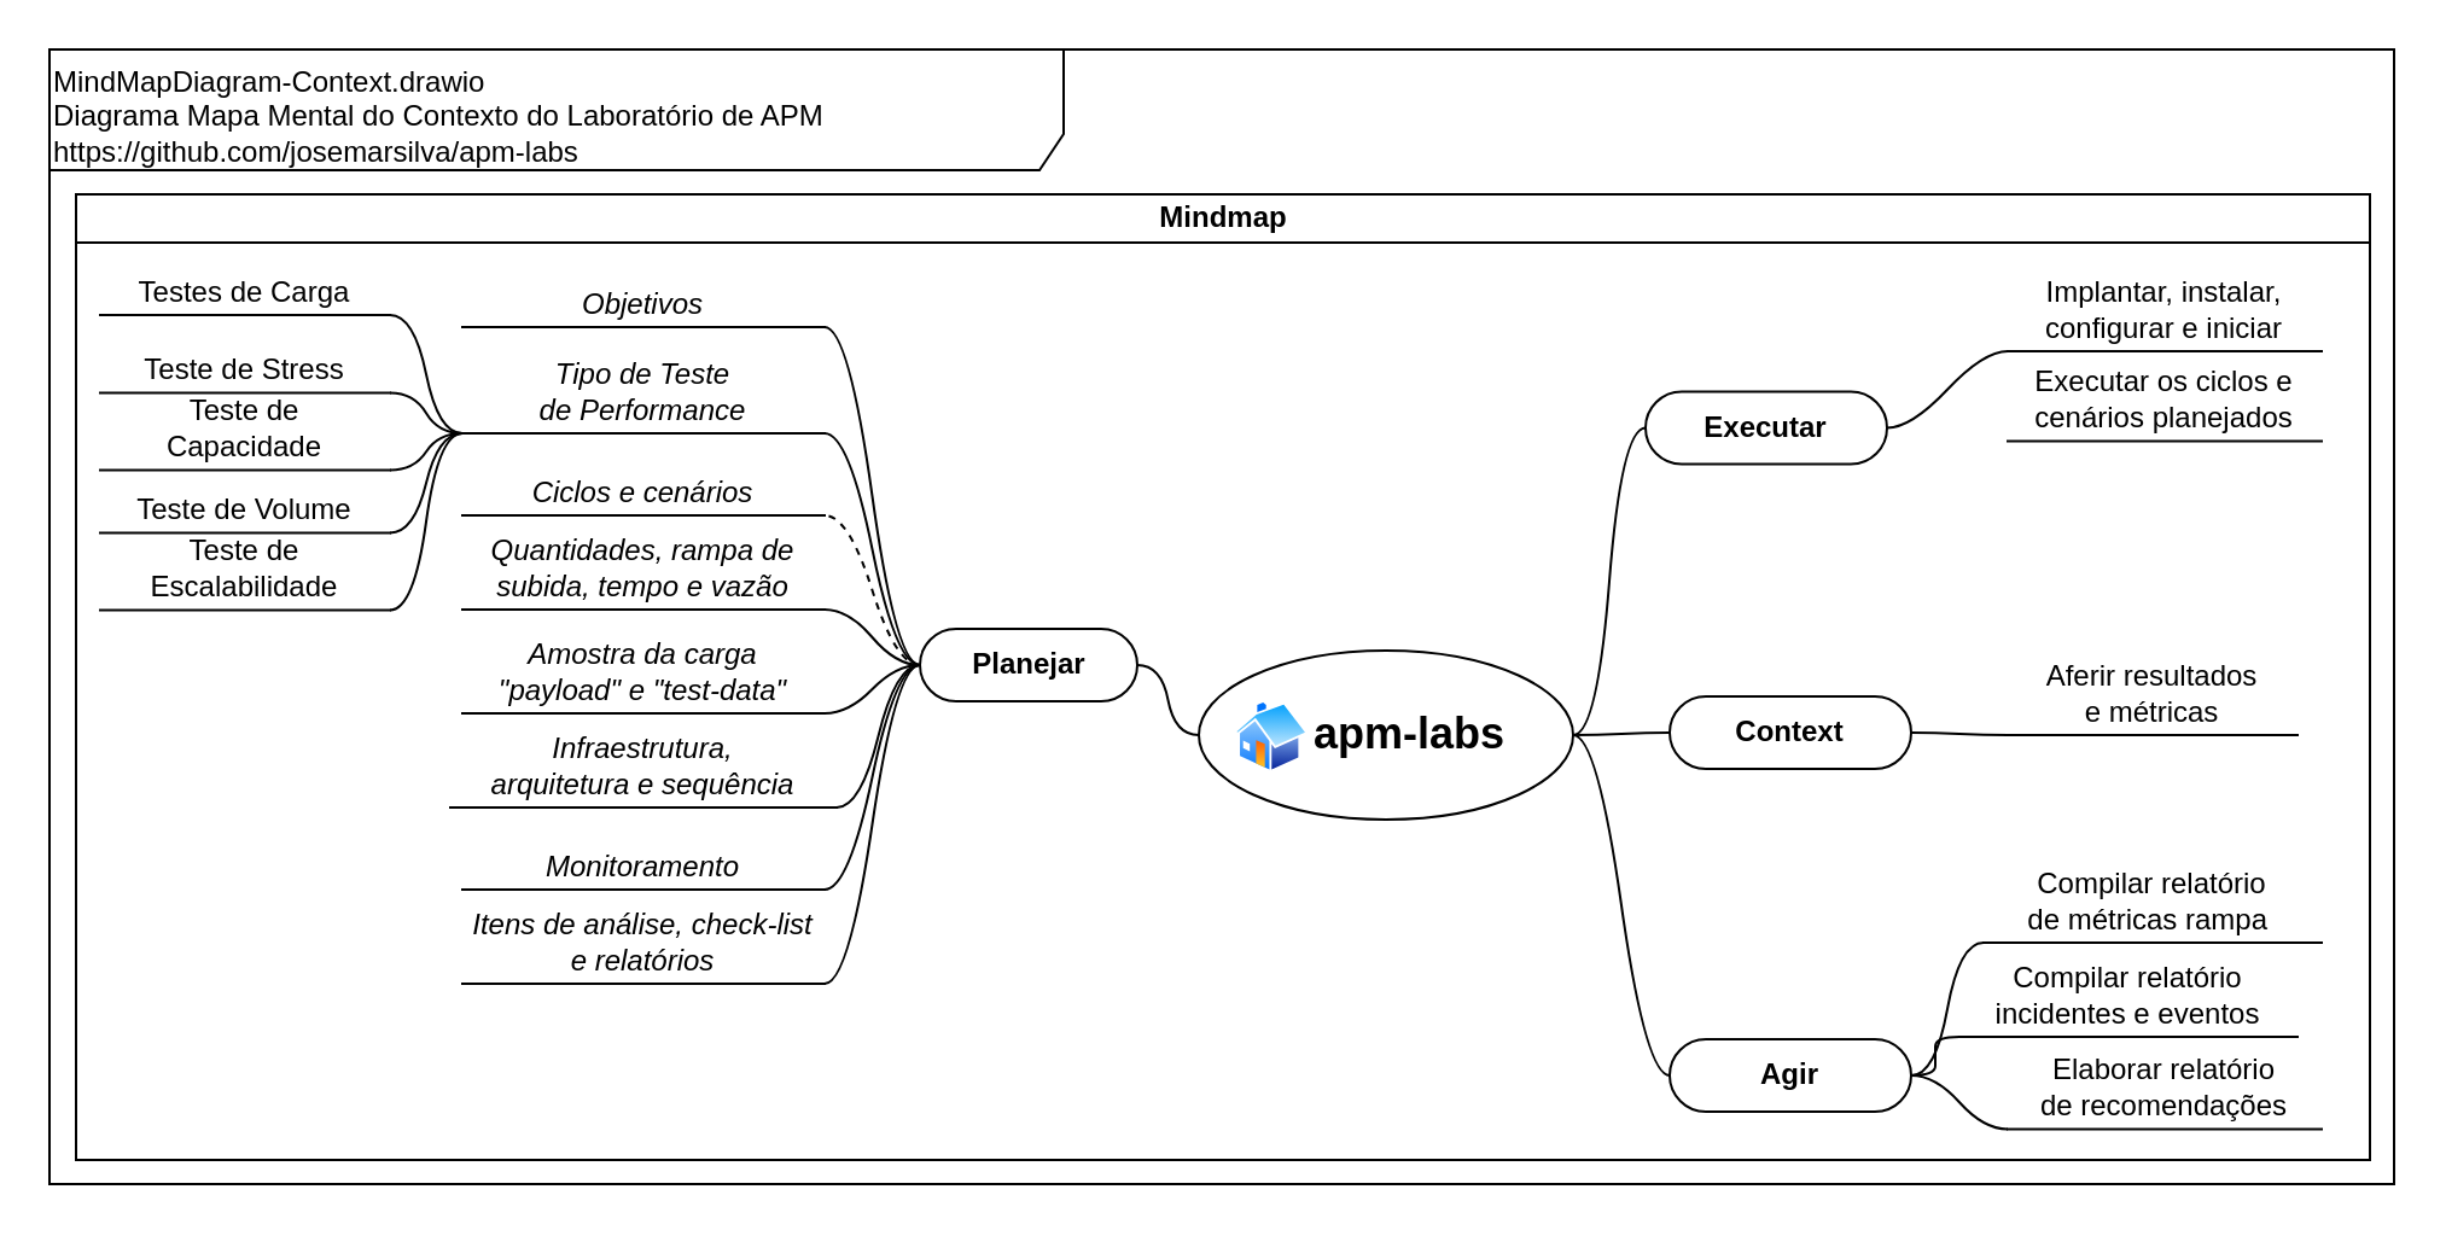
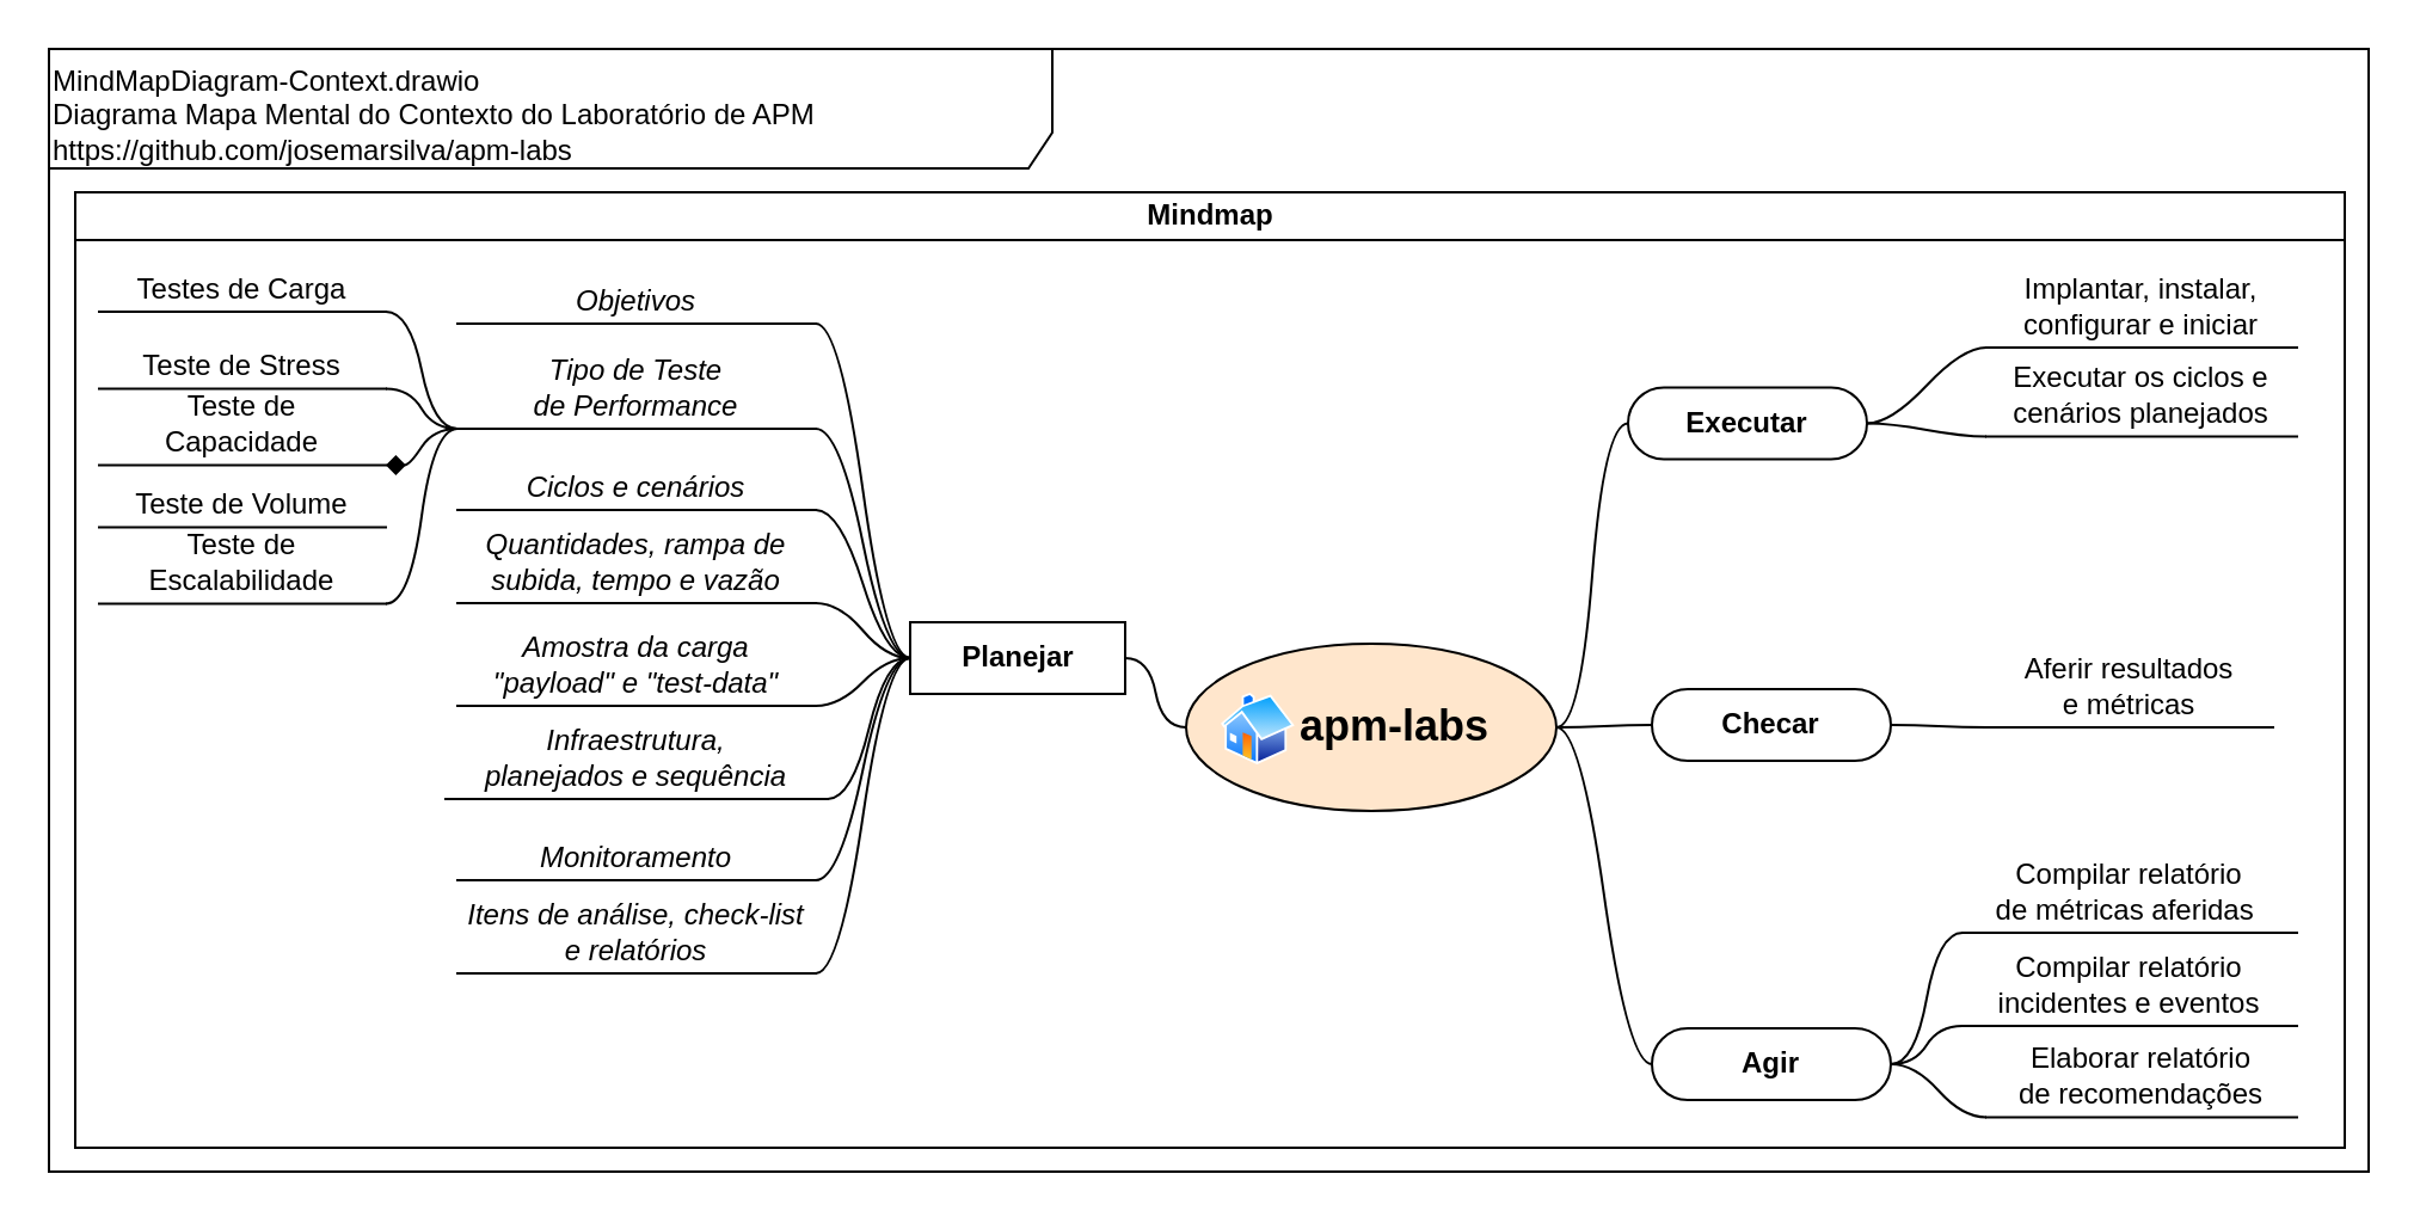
+ <mxCell id="11" value="" style="edgeStyle=entityRelationEdgeStyle;startArrow=none;endArrow=none;segment=10;curved=1;exitX=1;exitY=0.5;exitDx=0;exitDy=0;entryX=0;entryY=1;entryDx=0;entryDy=0;" parent="1" source="7" target="31" edge="1"><mxGeometry relative="1" as="geometry"><mxPoint x="821" y="162.75" as="sourcePoint" /><mxPoint x="831" y="185.75" as="targetPoint" /></mxGeometry></mxCell>
- <mxCell id="39" value="" style="edgeStyle=entityRelationEdgeStyle;startArrow=none;endArrow=none;segment=10;curved=1;entryX=1;entryY=1;entryDx=0;entryDy=0;exitX=0;exitY=1;exitDx=0;exitDy=0;" parent="1" source="17" target="36" edge="1"><mxGeometry relative="1" as="geometry"><mxPoint x="191" y="179" as="sourcePoint" /><mxPoint x="351" y="461" as="targetPoint" /></mxGeometry></mxCell>
+ <mxCell id="39" value="" style="edgeStyle=entityRelationEdgeStyle;startArrow=none;endArrow=diamond;segment=10;curved=1;entryX=1;entryY=1;entryDx=0;entryDy=0;exitX=0;exitY=1;exitDx=0;exitDy=0;" parent="1" source="17" target="36" edge="1"><mxGeometry relative="1" as="geometry"><mxPoint x="191" y="179" as="sourcePoint" /><mxPoint x="351" y="461" as="targetPoint" /></mxGeometry></mxCell>
- <mxCell id="42" value="" style="edgeStyle=entityRelationEdgeStyle;startArrow=none;endArrow=none;segment=10;curved=1;exitX=0;exitY=1;exitDx=0;exitDy=0;entryX=1;entryY=1;entryDx=0;entryDy=0;" parent="1" source="17" target="40" edge="1"><mxGeometry relative="1" as="geometry"><mxPoint x="191" y="236.75" as="sourcePoint" /><mxPoint x="146" y="177" as="targetPoint" /></mxGeometry></mxCell>
- <mxCell id="20" value="" style="edgeStyle=entityRelationEdgeStyle;startArrow=none;endArrow=none;segment=10;curved=1;exitX=0;exitY=0.5;exitDx=0;exitDy=0;dashed=1;" parent="1" source="8" target="19" edge="1"><mxGeometry relative="1" as="geometry"><mxPoint x="431" y="290" as="sourcePoint" /></mxGeometry></mxCell>
+ <mxCell id="20" value="" style="edgeStyle=entityRelationEdgeStyle;startArrow=none;endArrow=none;segment=10;curved=1;exitX=0;exitY=0.5;exitDx=0;exitDy=0;" parent="1" source="8" target="19" edge="1"><mxGeometry relative="1" as="geometry"><mxPoint x="431" y="290" as="sourcePoint" /></mxGeometry></mxCell>
- <mxCell id="8" value="Planejar" style="whiteSpace=wrap;html=1;rounded=1;arcSize=50;align=center;verticalAlign=middle;strokeWidth=1;autosize=1;spacing=4;treeFolding=1;treeMoving=1;newEdgeStyle={&quot;edgeStyle&quot;:&quot;entityRelationEdgeStyle&quot;,&quot;startArrow&quot;:&quot;none&quot;,&quot;endArrow&quot;:&quot;none&quot;,&quot;segment&quot;:10,&quot;curved&quot;:1};fontStyle=1" parent="1" vertex="1"><mxGeometry x="380.5" y="260" width="90" height="30" as="geometry" /></mxCell>
+ <mxCell id="8" value="Planejar" style="whiteSpace=wrap;html=1;arcSize=50;align=center;verticalAlign=middle;strokeWidth=1;autosize=1;spacing=4;treeFolding=1;treeMoving=1;newEdgeStyle={&quot;edgeStyle&quot;:&quot;entityRelationEdgeStyle&quot;,&quot;startArrow&quot;:&quot;none&quot;,&quot;endArrow&quot;:&quot;none&quot;,&quot;segment&quot;:10,&quot;curved&quot;:1};fontStyle=1;rounded=0;" parent="1" vertex="1"><mxGeometry x="380.5" y="260" width="90" height="30" as="geometry" /></mxCell>
- <mxCell id="14" value="Context" style="whiteSpace=wrap;html=1;rounded=1;arcSize=50;align=center;verticalAlign=middle;strokeWidth=1;autosize=1;spacing=4;treeFolding=1;treeMoving=1;newEdgeStyle={&quot;edgeStyle&quot;:&quot;entityRelationEdgeStyle&quot;,&quot;startArrow&quot;:&quot;none&quot;,&quot;endArrow&quot;:&quot;none&quot;,&quot;segment&quot;:10,&quot;curved&quot;:1};fontStyle=1" parent="1" vertex="1"><mxGeometry x="691" y="288" width="100" height="30" as="geometry" /></mxCell>
+ <mxCell id="14" value="Checar" style="whiteSpace=wrap;html=1;rounded=1;arcSize=50;align=center;verticalAlign=middle;strokeWidth=1;autosize=1;spacing=4;treeFolding=1;treeMoving=1;newEdgeStyle={&quot;edgeStyle&quot;:&quot;entityRelationEdgeStyle&quot;,&quot;startArrow&quot;:&quot;none&quot;,&quot;endArrow&quot;:&quot;none&quot;,&quot;segment&quot;:10,&quot;curved&quot;:1};fontStyle=1" parent="1" vertex="1"><mxGeometry x="691" y="288" width="100" height="30" as="geometry" /></mxCell>
- <mxCell id="6" value="&amp;nbsp; &amp;nbsp; apm-labs" style="ellipse;whiteSpace=wrap;html=1;align=center;treeFolding=1;treeMoving=1;newEdgeStyle={&quot;edgeStyle&quot;:&quot;entityRelationEdgeStyle&quot;,&quot;startArrow&quot;:&quot;none&quot;,&quot;endArrow&quot;:&quot;none&quot;,&quot;segment&quot;:10,&quot;curved&quot;:1};fontStyle=1;fontSize=18;" parent="1" vertex="1"><mxGeometry x="496" y="269" width="155" height="70" as="geometry" /></mxCell>
+ <mxCell id="6" value="&amp;nbsp; &amp;nbsp; apm-labs" style="ellipse;whiteSpace=wrap;html=1;align=center;treeFolding=1;treeMoving=1;newEdgeStyle={&quot;edgeStyle&quot;:&quot;entityRelationEdgeStyle&quot;,&quot;startArrow&quot;:&quot;none&quot;,&quot;endArrow&quot;:&quot;none&quot;,&quot;segment&quot;:10,&quot;curved&quot;:1};fontStyle=1;fontSize=18;fillColor=#ffe6cc;" parent="1" vertex="1"><mxGeometry x="496" y="269" width="155" height="70" as="geometry" /></mxCell>
- <mxCell id="25" value="Infraestrutura, &lt;br&gt;arquitetura e sequência" style="whiteSpace=wrap;html=1;shape=partialRectangle;top=0;left=0;bottom=1;right=0;points=[[0,1],[1,1]];fillColor=none;align=center;verticalAlign=bottom;routingCenterY=0.5;snapToPoint=1;recursiveResize=0;autosize=1;treeFolding=1;treeMoving=1;newEdgeStyle={&quot;edgeStyle&quot;:&quot;entityRelationEdgeStyle&quot;,&quot;startArrow&quot;:&quot;none&quot;,&quot;endArrow&quot;:&quot;none&quot;,&quot;segment&quot;:10,&quot;curved&quot;:1};fontStyle=2" parent="1" vertex="1"><mxGeometry x="186" y="304" width="160" height="30" as="geometry" /></mxCell>
+ <mxCell id="25" value="Infraestrutura, &lt;br&gt;planejados e sequência" style="whiteSpace=wrap;html=1;shape=partialRectangle;top=0;left=0;bottom=1;right=0;points=[[0,1],[1,1]];fillColor=none;align=center;verticalAlign=bottom;routingCenterY=0.5;snapToPoint=1;recursiveResize=0;autosize=1;treeFolding=1;treeMoving=1;newEdgeStyle={&quot;edgeStyle&quot;:&quot;entityRelationEdgeStyle&quot;,&quot;startArrow&quot;:&quot;none&quot;,&quot;endArrow&quot;:&quot;none&quot;,&quot;segment&quot;:10,&quot;curved&quot;:1};fontStyle=2" parent="1" vertex="1"><mxGeometry x="186" y="304" width="160" height="30" as="geometry" /></mxCell>
- <mxCell id="44" value="Compilar relatório &lt;br&gt;de métricas rampa&amp;nbsp;" style="whiteSpace=wrap;html=1;shape=partialRectangle;top=0;left=0;bottom=1;right=0;points=[[0,1],[1,1]];fillColor=none;align=center;verticalAlign=bottom;routingCenterY=0.5;snapToPoint=1;recursiveResize=0;autosize=1;treeFolding=1;treeMoving=1;newEdgeStyle={&quot;edgeStyle&quot;:&quot;entityRelationEdgeStyle&quot;,&quot;startArrow&quot;:&quot;none&quot;,&quot;endArrow&quot;:&quot;none&quot;,&quot;segment&quot;:10,&quot;curved&quot;:1};" parent="1" vertex="1"><mxGeometry x="821" y="360" width="140" height="30" as="geometry" /></mxCell>
+ <mxCell id="44" value="Compilar relatório &lt;br&gt;de métricas aferidas&amp;nbsp;" style="whiteSpace=wrap;html=1;shape=partialRectangle;top=0;left=0;bottom=1;right=0;points=[[0,1],[1,1]];fillColor=none;align=center;verticalAlign=bottom;routingCenterY=0.5;snapToPoint=1;recursiveResize=0;autosize=1;treeFolding=1;treeMoving=1;newEdgeStyle={&quot;edgeStyle&quot;:&quot;entityRelationEdgeStyle&quot;,&quot;startArrow&quot;:&quot;none&quot;,&quot;endArrow&quot;:&quot;none&quot;,&quot;segment&quot;:10,&quot;curved&quot;:1};" parent="1" vertex="1"><mxGeometry x="821" y="360" width="140" height="30" as="geometry" /></mxCell>
- <mxCell id="48" value="Compilar relatório &lt;br&gt;incidentes e eventos" style="whiteSpace=wrap;html=1;shape=partialRectangle;top=0;left=0;bottom=1;right=0;points=[[0,1],[1,1]];fillColor=none;align=center;verticalAlign=bottom;routingCenterY=0.5;snapToPoint=1;recursiveResize=0;autosize=1;treeFolding=1;treeMoving=1;newEdgeStyle={&quot;edgeStyle&quot;:&quot;entityRelationEdgeStyle&quot;,&quot;startArrow&quot;:&quot;none&quot;,&quot;endArrow&quot;:&quot;none&quot;,&quot;segment&quot;:10,&quot;curved&quot;:1};" parent="1" vertex="1"><mxGeometry x="811" y="399" width="140" height="30" as="geometry" /></mxCell>
+ <mxCell id="48" value="Compilar relatório &lt;br&gt;incidentes e eventos" style="whiteSpace=wrap;html=1;shape=partialRectangle;top=0;left=0;bottom=1;right=0;points=[[0,1],[1,1]];fillColor=none;align=center;verticalAlign=bottom;routingCenterY=0.5;snapToPoint=1;recursiveResize=0;autosize=1;treeFolding=1;treeMoving=1;newEdgeStyle={&quot;edgeStyle&quot;:&quot;entityRelationEdgeStyle&quot;,&quot;startArrow&quot;:&quot;none&quot;,&quot;endArrow&quot;:&quot;none&quot;,&quot;segment&quot;:10,&quot;curved&quot;:1};" parent="1" vertex="1"><mxGeometry x="821" y="399" width="140" height="30" as="geometry" /></mxCell>
